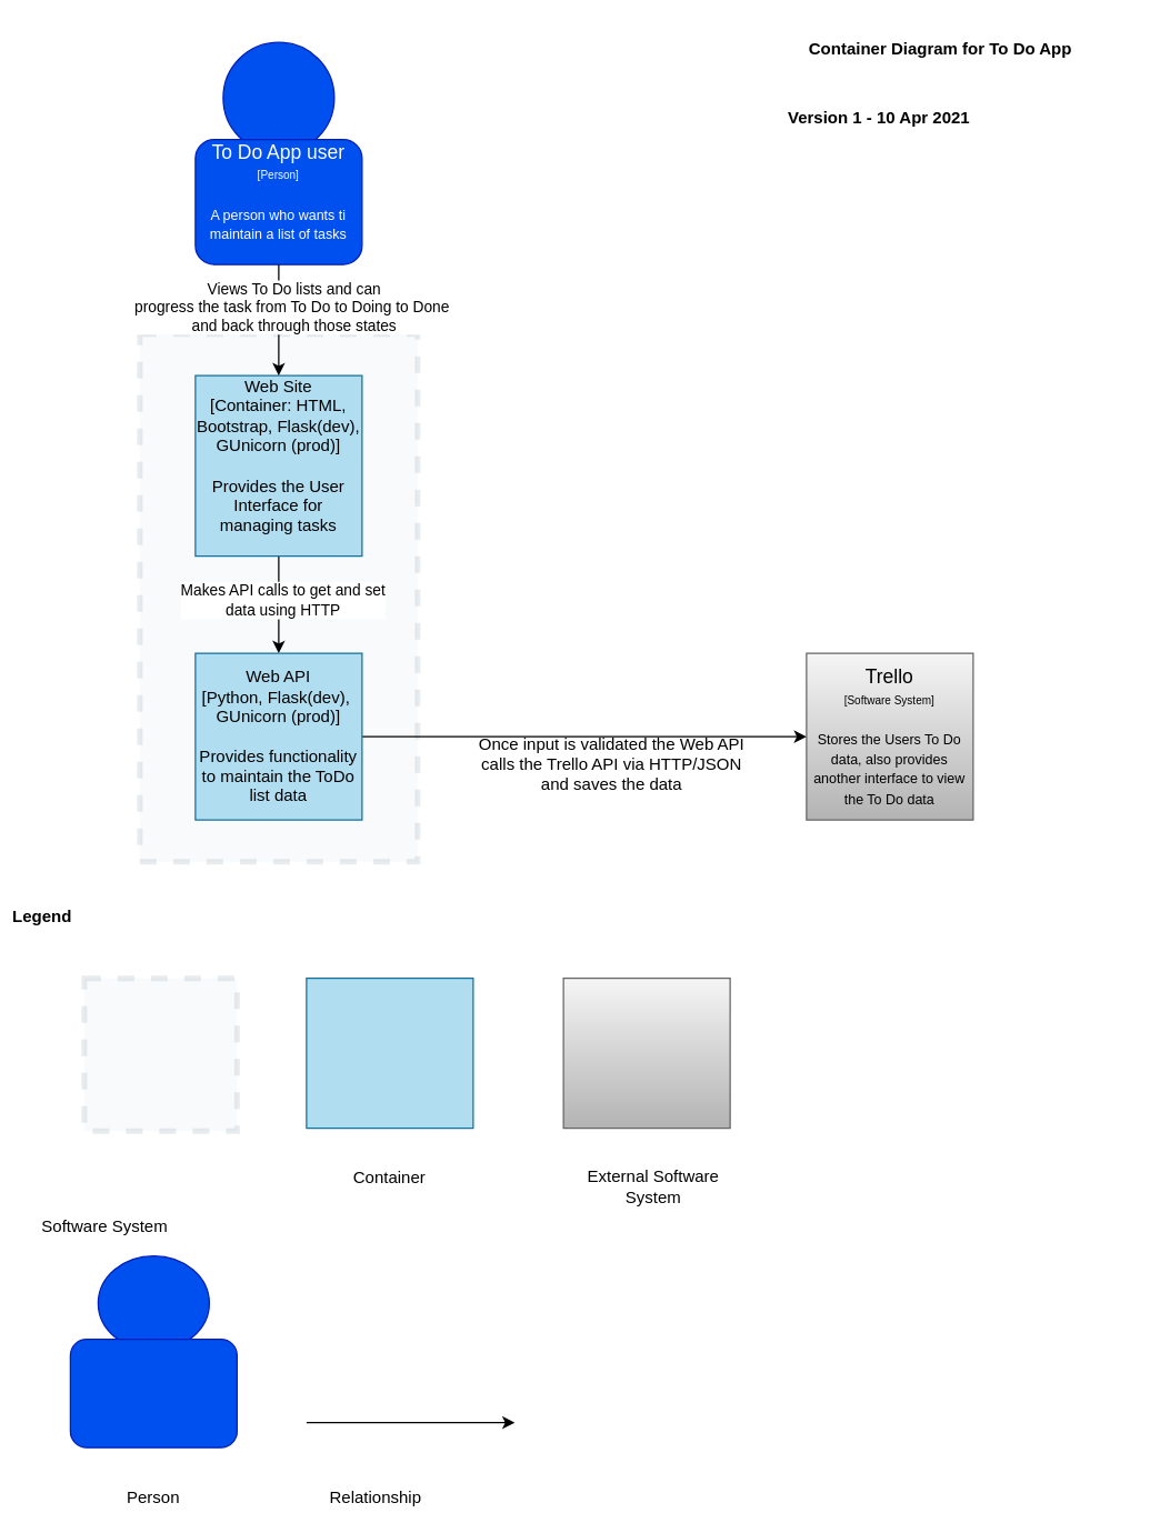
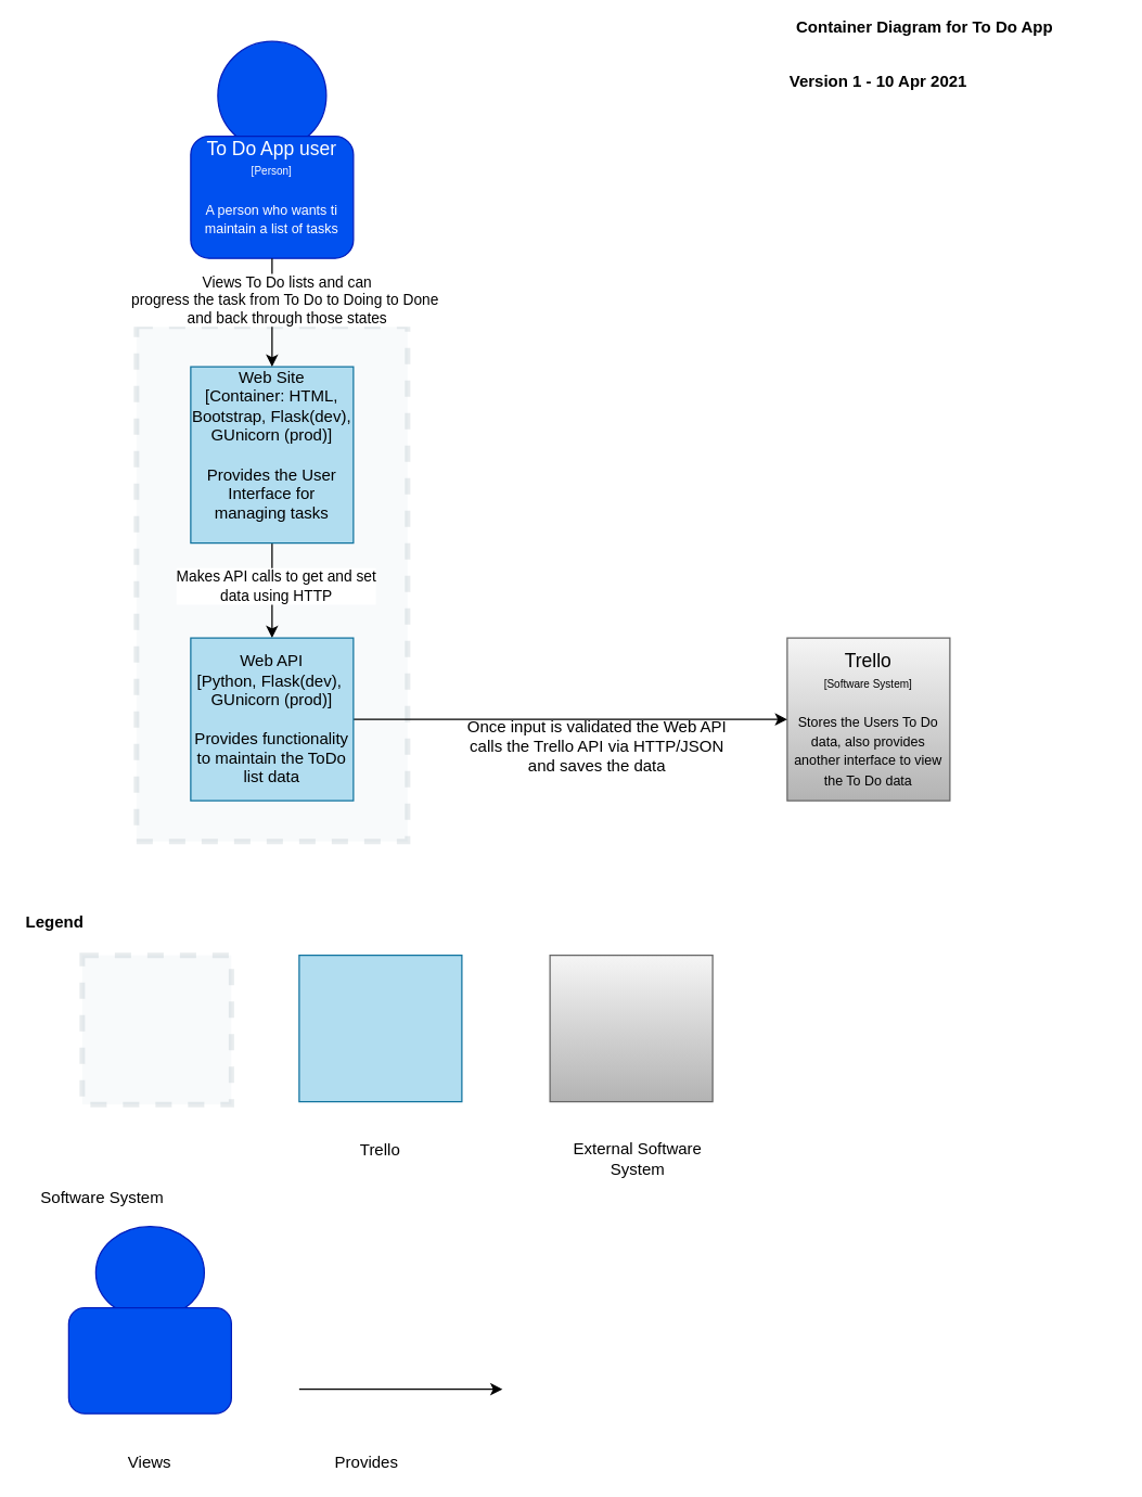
- <mxCell id="23" value="Container Diagram for To Do App" style="text;html=1;strokeColor=none;fillColor=none;align=left;verticalAlign=middle;whiteSpace=wrap;rounded=0;fontStyle=1" vertex="1" parent="1"><mxGeometry x="580" y="20" width="240" height="30" as="geometry" /></mxCell>
+ <mxCell id="23" value="Container Diagram for To Do App" style="text;html=1;strokeColor=none;fillColor=none;align=left;verticalAlign=middle;whiteSpace=wrap;rounded=0;fontStyle=1" vertex="1" parent="1"><mxGeometry x="585" y="5" width="240" height="30" as="geometry" /></mxCell>
- <mxCell id="24" value="Version 1 - 10 Apr 2021" style="text;html=1;strokeColor=none;fillColor=none;align=left;verticalAlign=middle;whiteSpace=wrap;rounded=0;fontStyle=1" vertex="1" parent="1"><mxGeometry x="565" y="75" width="220" height="20" as="geometry" /></mxCell>
+ <mxCell id="24" value="Version 1 - 10 Apr 2021" style="text;html=1;strokeColor=none;fillColor=none;align=left;verticalAlign=middle;whiteSpace=wrap;rounded=0;fontStyle=1" vertex="1" parent="1"><mxGeometry x="580" y="50" width="220" height="20" as="geometry" /></mxCell>
- <mxCell id="27" value="Legend" style="text;html=1;strokeColor=none;fillColor=none;align=center;verticalAlign=middle;whiteSpace=wrap;rounded=0;dashed=1;opacity=10;fontStyle=1" vertex="1" parent="1"><mxGeometry x="10" y="650" width="40" height="20" as="geometry" /></mxCell>
+ <mxCell id="27" value="Legend" style="text;html=1;strokeColor=none;fillColor=none;align=center;verticalAlign=middle;whiteSpace=wrap;rounded=0;dashed=1;opacity=10;fontStyle=1" vertex="1" parent="1"><mxGeometry x="20" y="670" width="40" height="20" as="geometry" /></mxCell>
- <mxCell id="17" value="Container" style="text;html=1;strokeColor=none;fillColor=none;align=center;verticalAlign=middle;whiteSpace=wrap;rounded=0;" parent="1" vertex="1"><mxGeometry x="220" y="844" width="120" height="8" as="geometry" /></mxCell>
+ <mxCell id="17" value="Trello" style="text;html=1;strokeColor=none;fillColor=none;align=center;verticalAlign=middle;whiteSpace=wrap;rounded=0;" parent="1" vertex="1"><mxGeometry x="220" y="844" width="120" height="8" as="geometry" /></mxCell>
- <mxCell id="13" value="Person" style="text;html=1;strokeColor=none;fillColor=none;align=center;verticalAlign=middle;whiteSpace=wrap;rounded=0;" parent="1" vertex="1"><mxGeometry x="90" y="1074" width="40" height="8" as="geometry" /></mxCell>
+ <mxCell id="13" value="Views" style="text;html=1;strokeColor=none;fillColor=none;align=center;verticalAlign=middle;whiteSpace=wrap;rounded=0;" parent="1" vertex="1"><mxGeometry x="90" y="1074" width="40" height="8" as="geometry" /></mxCell>
- <mxCell id="19" value="Relationship" style="text;html=1;strokeColor=none;fillColor=none;align=center;verticalAlign=middle;whiteSpace=wrap;rounded=0;" parent="1" vertex="1"><mxGeometry x="210" y="1074" width="120" height="8" as="geometry" /></mxCell>
+ <mxCell id="19" value="Provides" style="text;html=1;strokeColor=none;fillColor=none;align=center;verticalAlign=middle;whiteSpace=wrap;rounded=0;" parent="1" vertex="1"><mxGeometry x="210" y="1074" width="120" height="8" as="geometry" /></mxCell>
